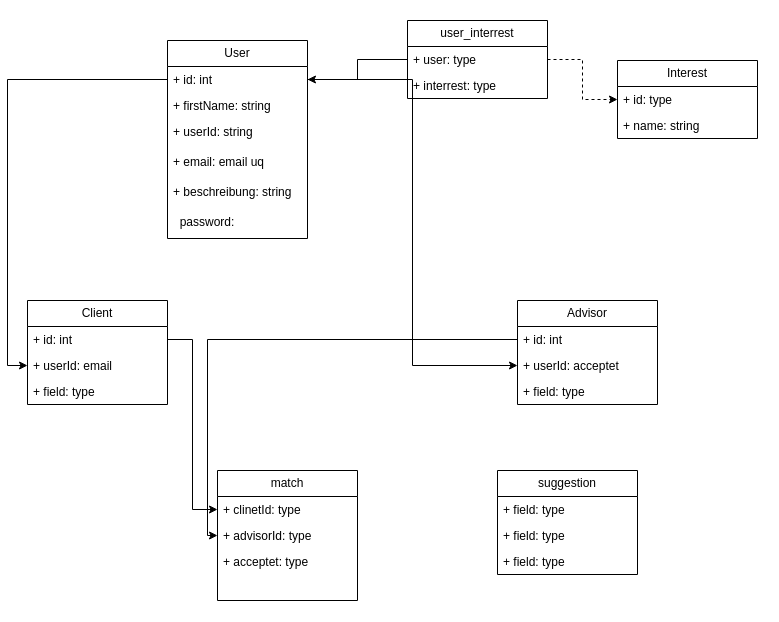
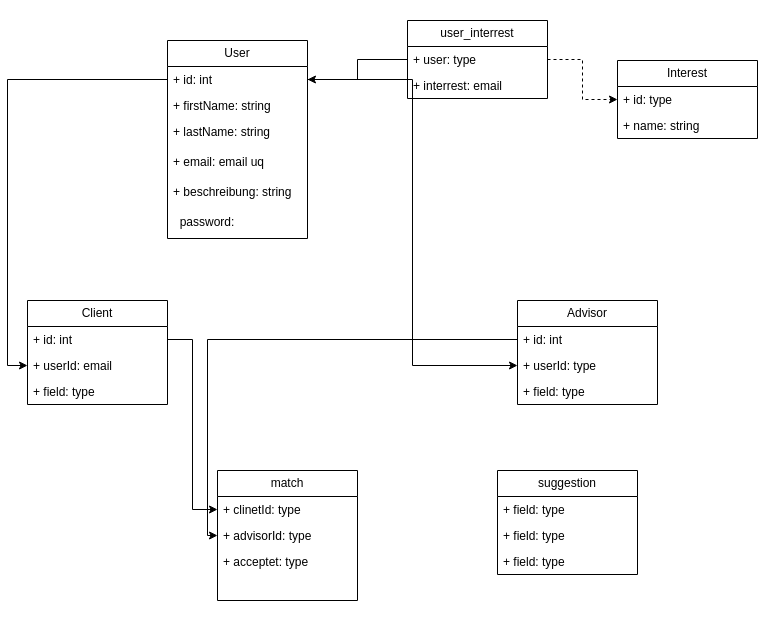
- <mxCell id="24" value="+ interrest: type" style="text;strokeColor=none;fillColor=none;align=left;verticalAlign=top;spacingLeft=4;spacingRight=4;overflow=hidden;rotatable=0;points=[[0,0.5],[1,0.5]];portConstraint=eastwest;whiteSpace=wrap;html=1;" vertex="1" parent="22"><mxGeometry y="52" width="140" height="26" as="geometry" /></mxCell>
+ <mxCell id="24" value="+ interrest: email" style="text;strokeColor=none;fillColor=none;align=left;verticalAlign=top;spacingLeft=4;spacingRight=4;overflow=hidden;rotatable=0;points=[[0,0.5],[1,0.5]];portConstraint=eastwest;whiteSpace=wrap;html=1;" vertex="1" parent="22"><mxGeometry y="52" width="140" height="26" as="geometry" /></mxCell>
- <mxCell id="5" value="+ userId: string" style="text;strokeColor=none;fillColor=none;align=left;verticalAlign=top;spacingLeft=4;spacingRight=4;overflow=hidden;rotatable=0;points=[[0,0.5],[1,0.5]];portConstraint=eastwest;whiteSpace=wrap;html=1;" vertex="1" parent="2"><mxGeometry y="78" width="140" height="30" as="geometry" /></mxCell>
+ <mxCell id="5" value="+ lastName: string" style="text;strokeColor=none;fillColor=none;align=left;verticalAlign=top;spacingLeft=4;spacingRight=4;overflow=hidden;rotatable=0;points=[[0,0.5],[1,0.5]];portConstraint=eastwest;whiteSpace=wrap;html=1;" vertex="1" parent="2"><mxGeometry y="78" width="140" height="30" as="geometry" /></mxCell>
- <mxCell id="15" value="+ userId: acceptet" style="text;strokeColor=none;fillColor=none;align=left;verticalAlign=top;spacingLeft=4;spacingRight=4;overflow=hidden;rotatable=0;points=[[0,0.5],[1,0.5]];portConstraint=eastwest;whiteSpace=wrap;html=1;" vertex="1" parent="13"><mxGeometry y="52" width="140" height="26" as="geometry" /></mxCell>
+ <mxCell id="15" value="+ userId: type" style="text;strokeColor=none;fillColor=none;align=left;verticalAlign=top;spacingLeft=4;spacingRight=4;overflow=hidden;rotatable=0;points=[[0,0.5],[1,0.5]];portConstraint=eastwest;whiteSpace=wrap;html=1;" vertex="1" parent="13"><mxGeometry y="52" width="140" height="26" as="geometry" /></mxCell>
